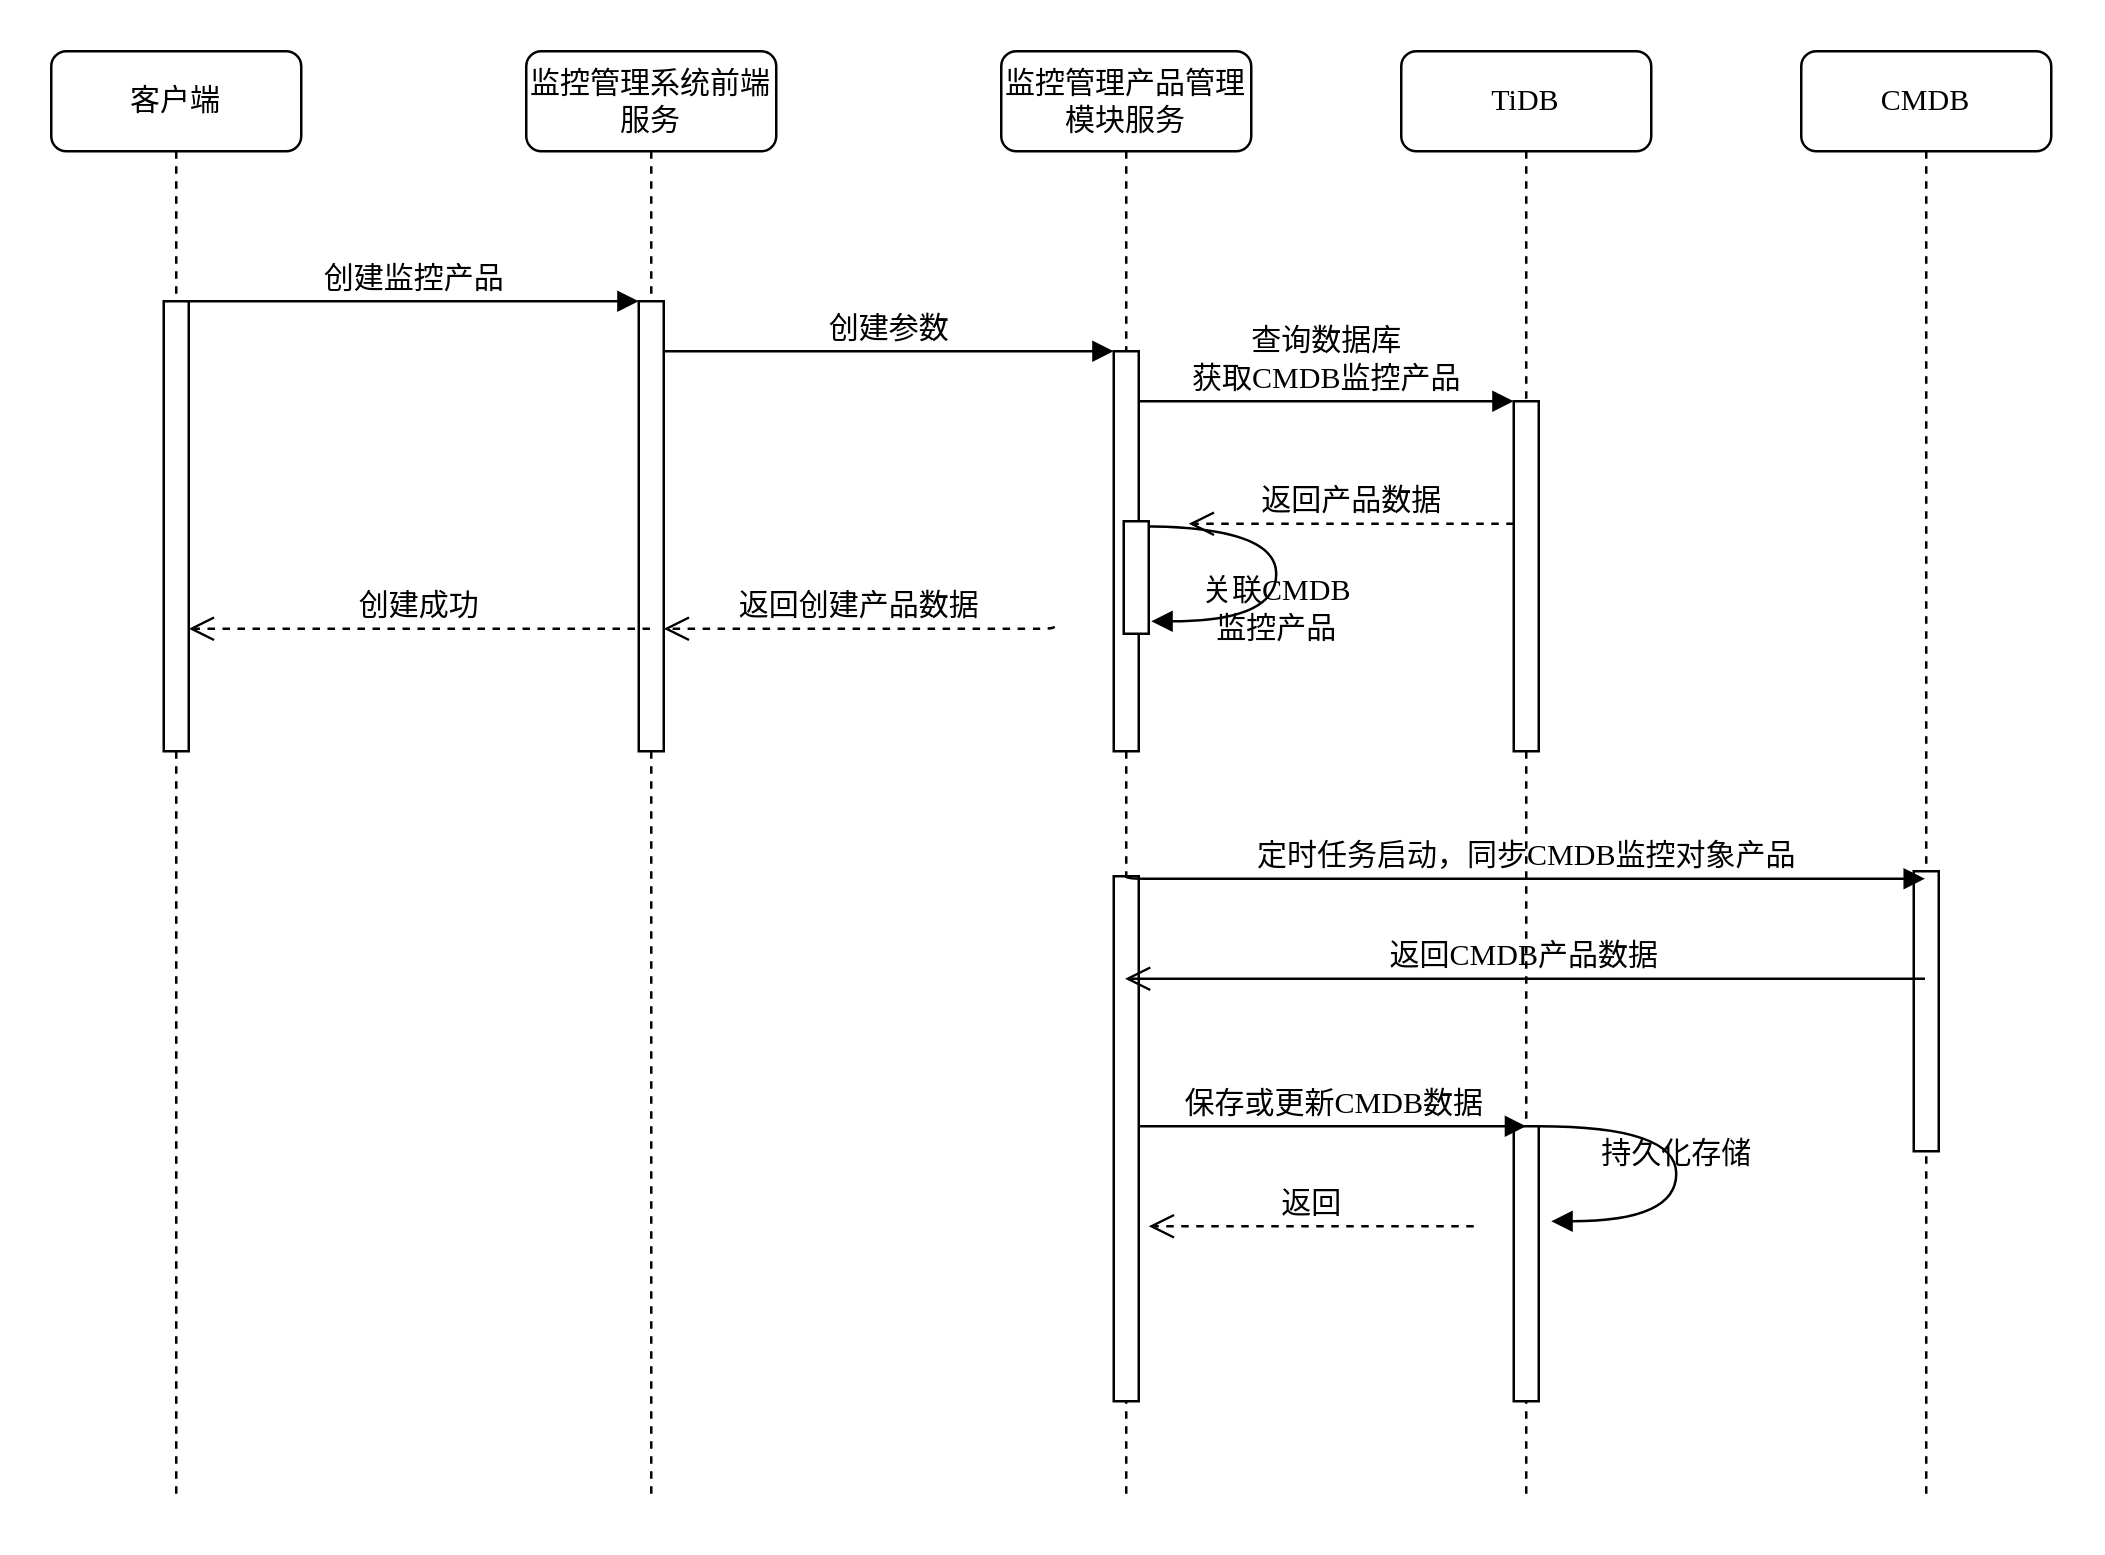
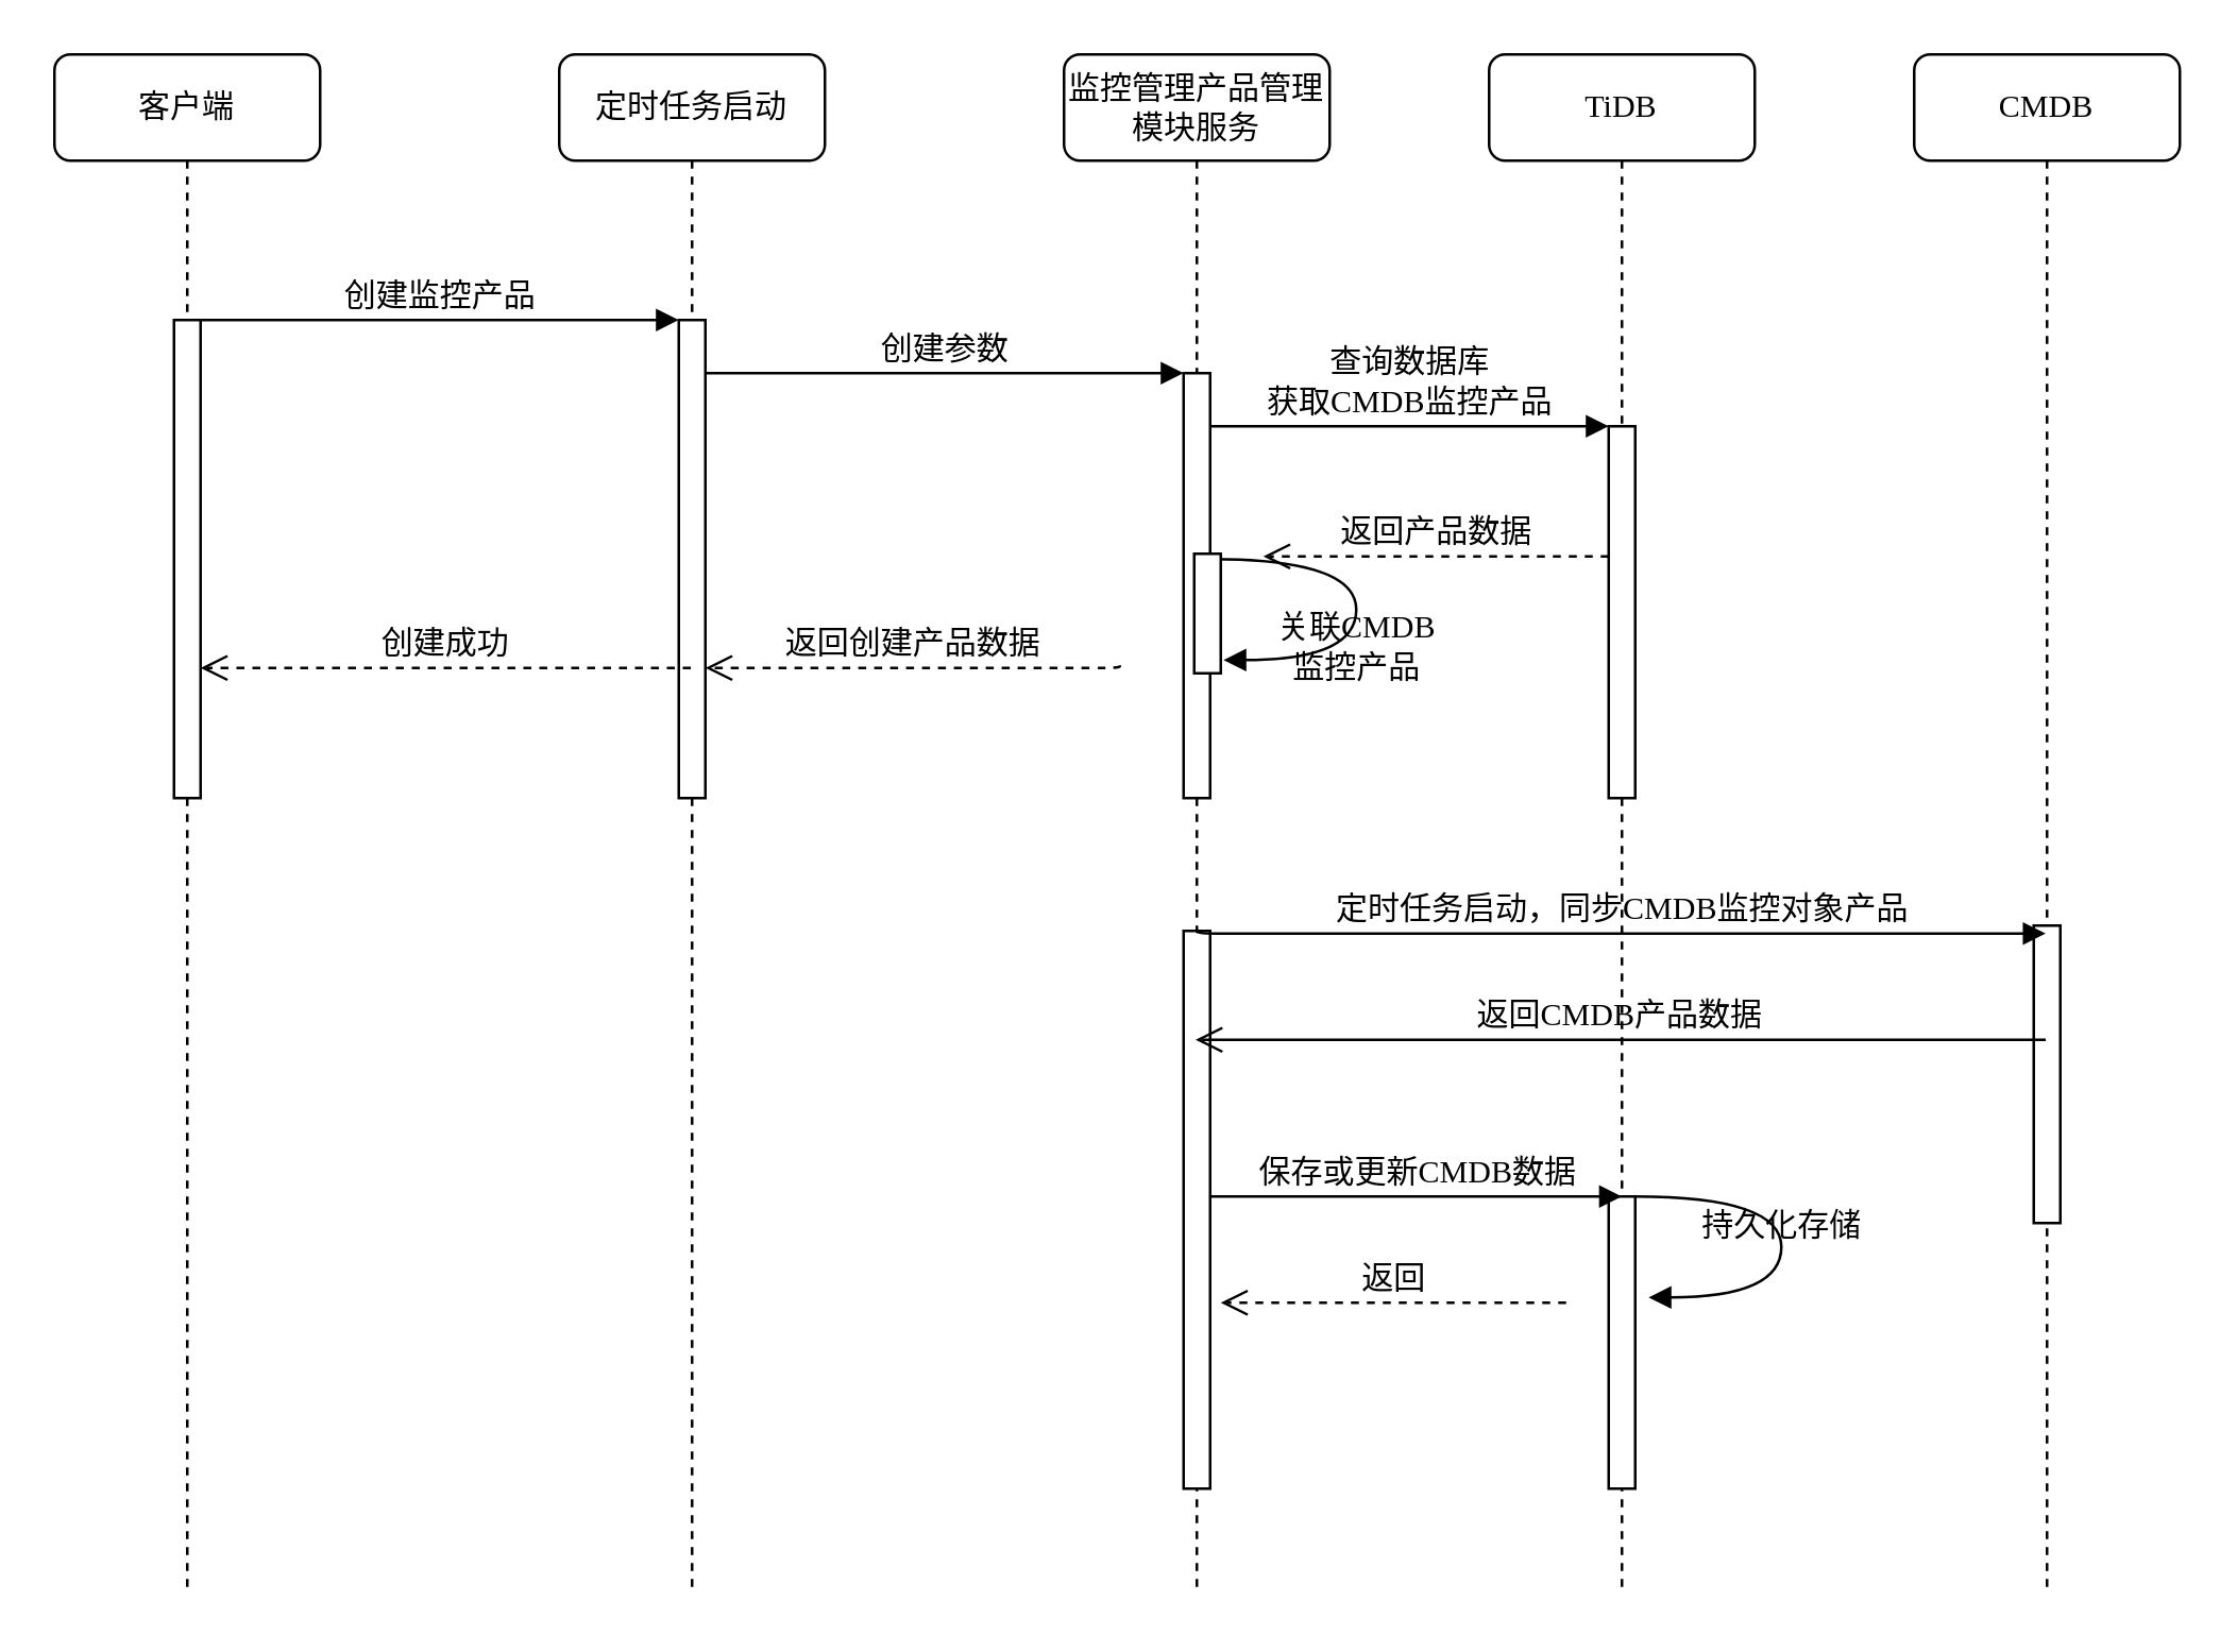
- <mxCell id="2" value="监控管理系统前端服务" style="shape=umlLifeline;perimeter=lifelinePerimeter;whiteSpace=wrap;html=1;container=1;collapsible=0;recursiveResize=0;outlineConnect=0;rounded=1;shadow=0;comic=0;labelBackgroundColor=none;strokeWidth=1;fontFamily=Verdana;fontSize=12;align=center;" parent="1" vertex="1"><mxGeometry x="210" y="20" width="100" height="580" as="geometry" /></mxCell>
+ <mxCell id="2" value="定时任务启动" style="shape=umlLifeline;perimeter=lifelinePerimeter;whiteSpace=wrap;html=1;container=1;collapsible=0;recursiveResize=0;outlineConnect=0;rounded=1;shadow=0;comic=0;labelBackgroundColor=none;strokeWidth=1;fontFamily=Verdana;fontSize=12;align=center;" parent="1" vertex="1"><mxGeometry x="210" y="20" width="100" height="580" as="geometry" /></mxCell>
